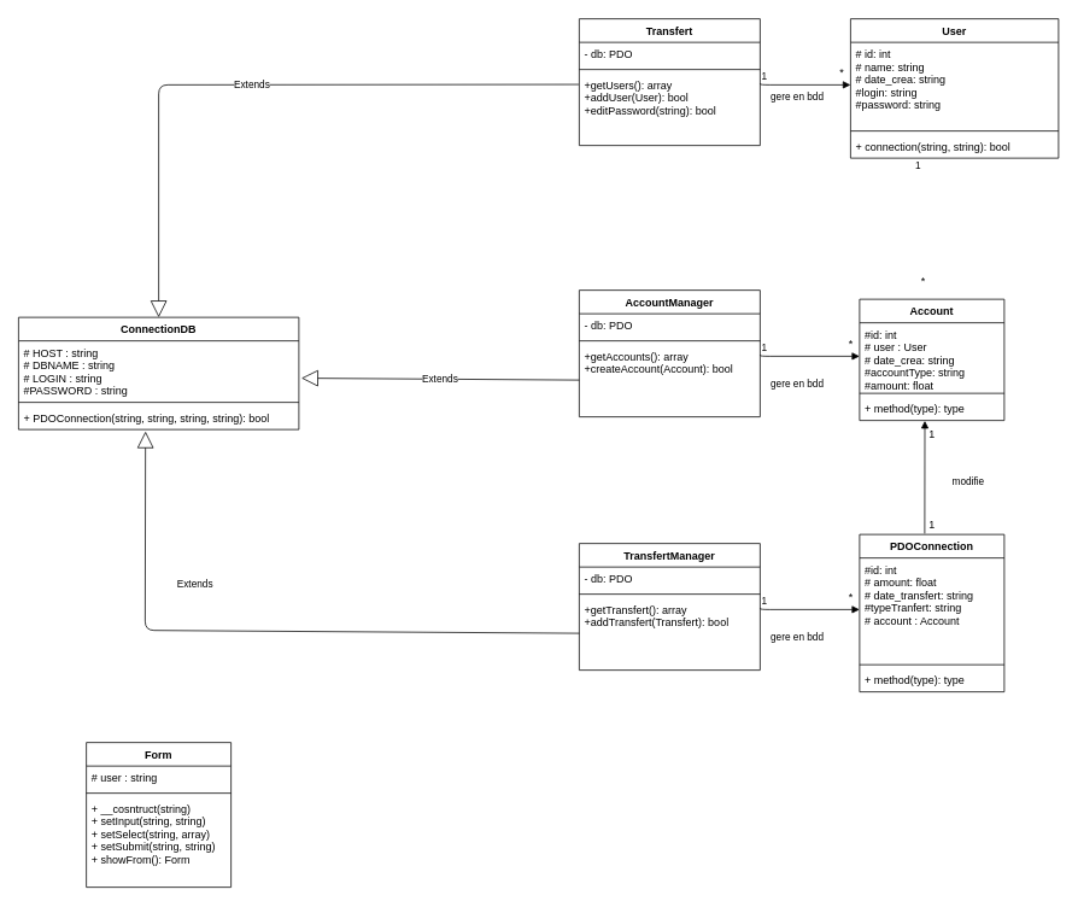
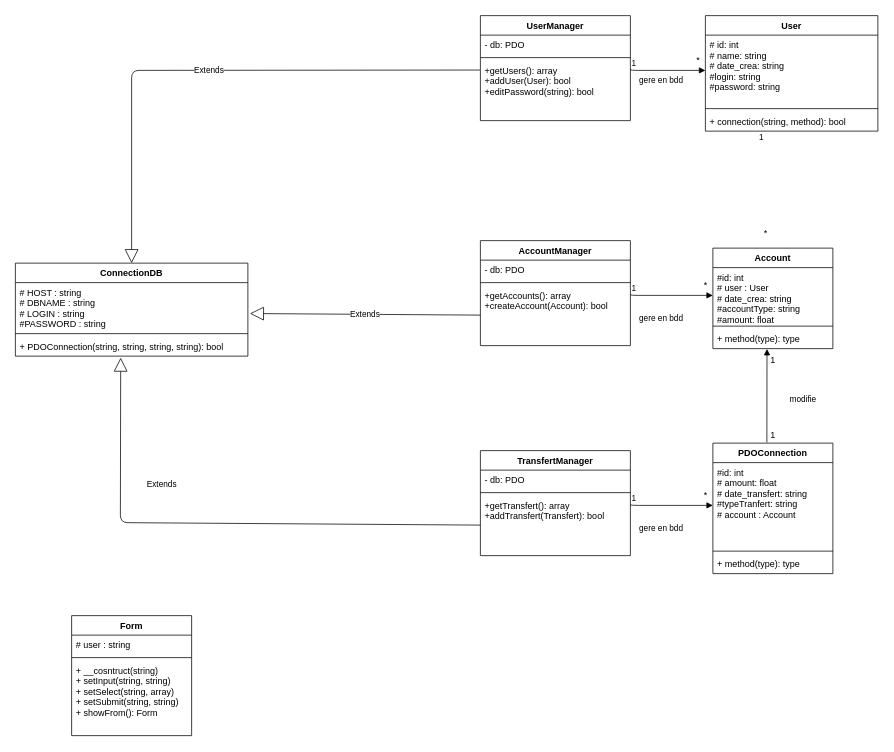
- <mxCell id="16" value="Transfert&#10;" style="swimlane;fontStyle=1;align=center;verticalAlign=top;childLayout=stackLayout;horizontal=1;startSize=26;horizontalStack=0;resizeParent=1;resizeParentMax=0;resizeLast=0;collapsible=1;marginBottom=0;" parent="1" vertex="1"><mxGeometry x="640" y="20" width="200" height="140" as="geometry" /></mxCell>
+ <mxCell id="16" value="UserManager&#10;" style="swimlane;fontStyle=1;align=center;verticalAlign=top;childLayout=stackLayout;horizontal=1;startSize=26;horizontalStack=0;resizeParent=1;resizeParentMax=0;resizeLast=0;collapsible=1;marginBottom=0;" parent="1" vertex="1"><mxGeometry x="640" y="20" width="200" height="140" as="geometry" /></mxCell>
- <mxCell id="23" value="+ connection(string, string): bool" style="text;strokeColor=none;fillColor=none;align=left;verticalAlign=top;spacingLeft=4;spacingRight=4;overflow=hidden;rotatable=0;points=[[0,0.5],[1,0.5]];portConstraint=eastwest;" parent="20" vertex="1"><mxGeometry y="128" width="230" height="26" as="geometry" /></mxCell>
+ <mxCell id="23" value="+ connection(string, method): bool" style="text;strokeColor=none;fillColor=none;align=left;verticalAlign=top;spacingLeft=4;spacingRight=4;overflow=hidden;rotatable=0;points=[[0,0.5],[1,0.5]];portConstraint=eastwest;" parent="20" vertex="1"><mxGeometry y="128" width="230" height="26" as="geometry" /></mxCell>
